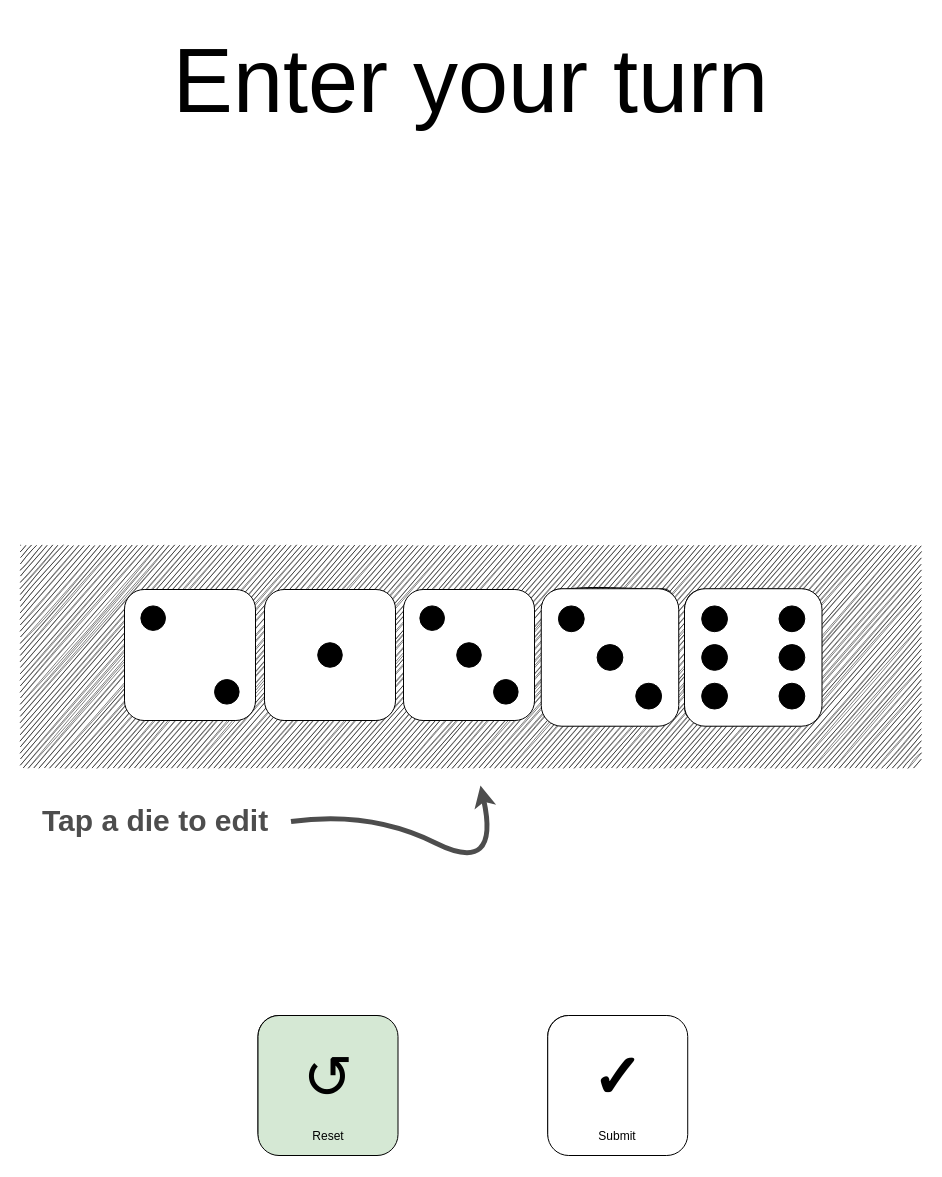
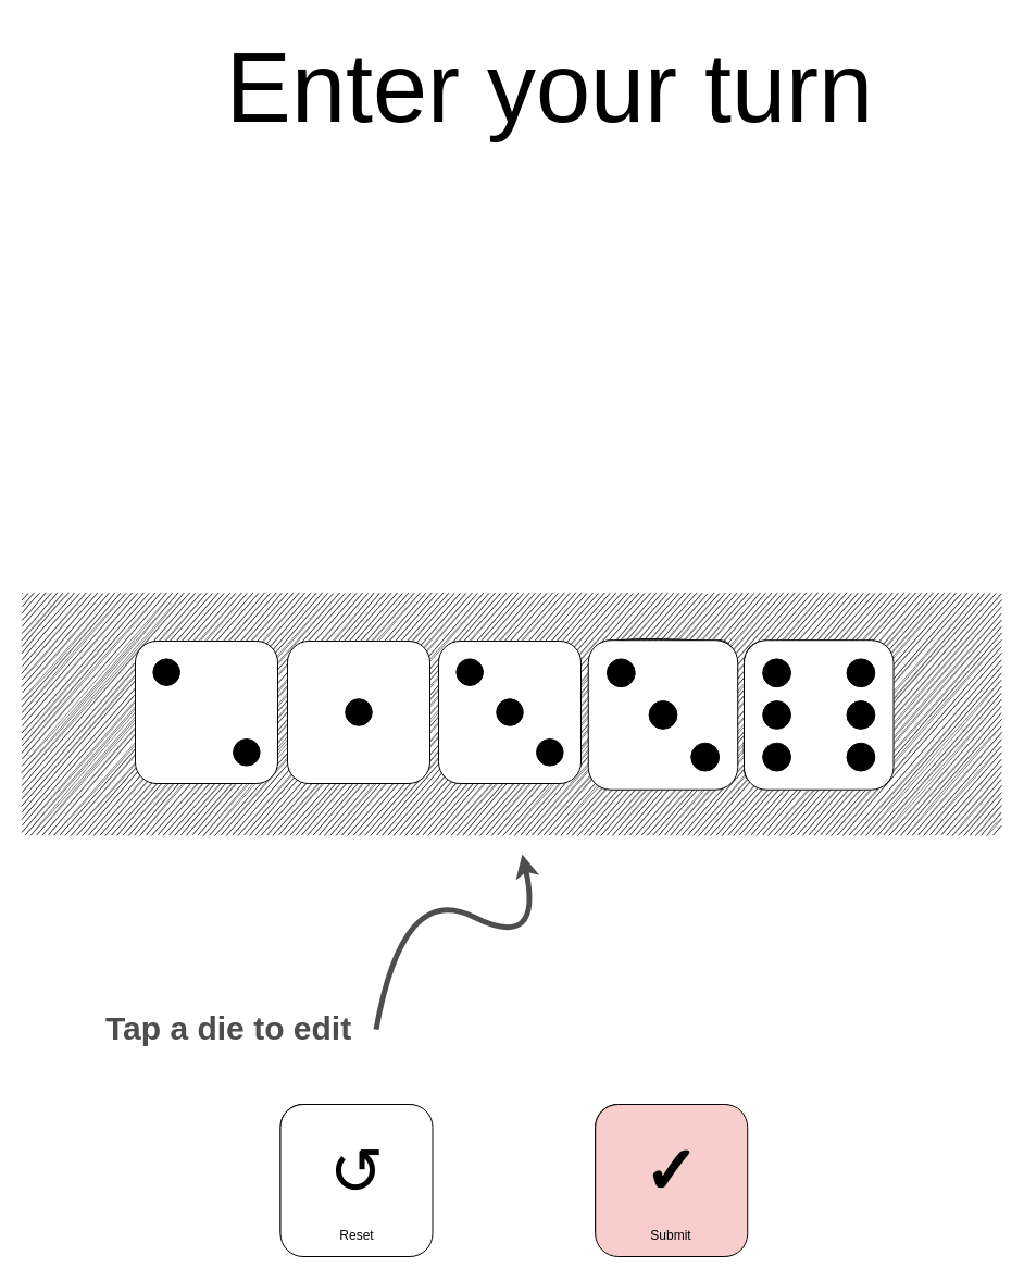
- <mxCell id="18" value="&lt;font style=&quot;font-size: 90px;&quot;&gt;Enter your turn&lt;/font&gt;" style="text;html=1;align=center;verticalAlign=middle;resizable=0;points=[];autosize=1;strokeColor=none;fillColor=none;" vertex="1" parent="1"><mxGeometry x="160.33" y="20" width="620" height="120" as="geometry" /></mxCell>
+ <mxCell id="18" value="&lt;font style=&quot;font-size: 90px;&quot;&gt;Enter your turn&lt;/font&gt;" style="text;html=1;align=center;verticalAlign=middle;resizable=0;points=[];autosize=1;strokeColor=none;fillColor=none;" vertex="1" parent="1"><mxGeometry x="195.33" y="20" width="620" height="120" as="geometry" /></mxCell>
- <mxCell id="46" value="&lt;font color=&quot;#4d4d4d&quot; style=&quot;font-size: 30px;&quot;&gt;&lt;b&gt;Tap a die to edit&lt;/b&gt;&lt;/font&gt;" style="text;html=1;align=left;verticalAlign=middle;resizable=0;points=[];autosize=1;strokeColor=none;fillColor=none;fontSize=60;" vertex="1" parent="1"><mxGeometry x="40" y="765" width="250" height="90" as="geometry" /></mxCell>
+ <mxCell id="46" value="&lt;font color=&quot;#4d4d4d&quot; style=&quot;font-size: 30px;&quot;&gt;&lt;b&gt;Tap a die to edit&lt;/b&gt;&lt;/font&gt;" style="text;html=1;align=left;verticalAlign=middle;resizable=0;points=[];autosize=1;strokeColor=none;fillColor=none;fontSize=60;" vertex="1" parent="1"><mxGeometry x="95" y="890" width="250" height="90" as="geometry" /></mxCell>
- <mxCell id="17" value="&lt;br style=&quot;border-color: var(--border-color);&quot;&gt;&lt;font style=&quot;border-color: var(--border-color); font-size: 60px;&quot;&gt;↺&lt;/font&gt;&lt;br style=&quot;border-color: var(--border-color);&quot;&gt;&lt;br style=&quot;border-color: var(--border-color);&quot;&gt;Reset" style="rounded=1;whiteSpace=wrap;html=1;container=0;fillColor=#d5e8d4;" vertex="1" parent="11"><mxGeometry width="140" height="140" as="geometry" /></mxCell>
+ <mxCell id="17" value="&lt;br style=&quot;border-color: var(--border-color);&quot;&gt;&lt;font style=&quot;border-color: var(--border-color); font-size: 60px;&quot;&gt;↺&lt;/font&gt;&lt;br style=&quot;border-color: var(--border-color);&quot;&gt;&lt;br style=&quot;border-color: var(--border-color);&quot;&gt;Reset" style="rounded=1;whiteSpace=wrap;html=1;container=0;" vertex="1" parent="11"><mxGeometry width="140" height="140" as="geometry" /></mxCell>
- <mxCell id="10" value="&lt;br style=&quot;border-color: var(--border-color);&quot;&gt;&lt;font style=&quot;border-color: var(--border-color);&quot; size=&quot;1&quot;&gt;&lt;b style=&quot;border-color: var(--border-color); font-size: 60px;&quot;&gt;✓&lt;/b&gt;&lt;/font&gt;&lt;br style=&quot;border-color: var(--border-color);&quot;&gt;&lt;br style=&quot;border-color: var(--border-color);&quot;&gt;Submit" style="rounded=1;whiteSpace=wrap;html=1;container=0;" vertex="1" parent="2"><mxGeometry width="140" height="140" as="geometry" /></mxCell>
+ <mxCell id="10" value="&lt;br style=&quot;border-color: var(--border-color);&quot;&gt;&lt;font style=&quot;border-color: var(--border-color);&quot; size=&quot;1&quot;&gt;&lt;b style=&quot;border-color: var(--border-color); font-size: 60px;&quot;&gt;✓&lt;/b&gt;&lt;/font&gt;&lt;br style=&quot;border-color: var(--border-color);&quot;&gt;&lt;br style=&quot;border-color: var(--border-color);&quot;&gt;Submit" style="rounded=1;whiteSpace=wrap;html=1;container=0;fillColor=#f8cecc;" vertex="1" parent="2"><mxGeometry width="140" height="140" as="geometry" /></mxCell>
